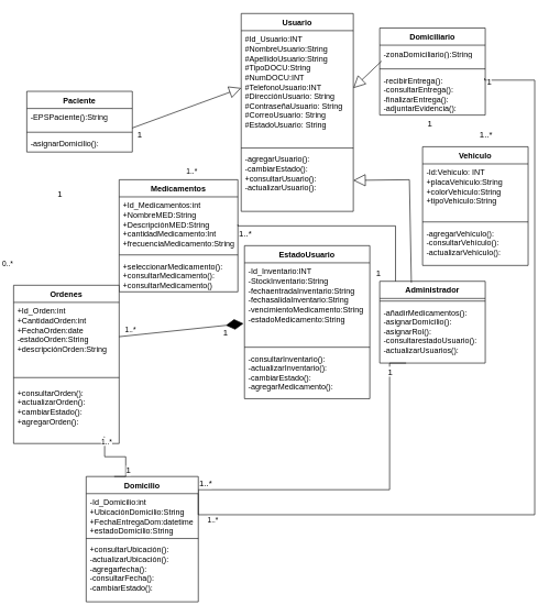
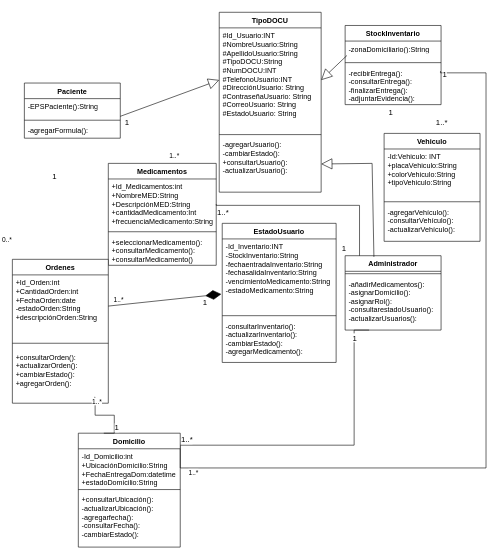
- <mxCell id="2" value="Usuario" style="swimlane;fontStyle=1;align=center;verticalAlign=top;childLayout=stackLayout;horizontal=1;startSize=26;horizontalStack=0;resizeParent=1;resizeParentMax=0;resizeLast=0;collapsible=1;marginBottom=0;whiteSpace=wrap;html=1;" parent="1" vertex="1"><mxGeometry x="365" y="20" width="170" height="300" as="geometry" /></mxCell>
+ <mxCell id="2" value="TipoDOCU" style="swimlane;fontStyle=1;align=center;verticalAlign=top;childLayout=stackLayout;horizontal=1;startSize=26;horizontalStack=0;resizeParent=1;resizeParentMax=0;resizeLast=0;collapsible=1;marginBottom=0;whiteSpace=wrap;html=1;" parent="1" vertex="1"><mxGeometry x="365" y="20" width="170" height="300" as="geometry" /></mxCell>
- <mxCell id="23" value="Domiciliario" style="swimlane;fontStyle=1;align=center;verticalAlign=top;childLayout=stackLayout;horizontal=1;startSize=26;horizontalStack=0;resizeParent=1;resizeParentMax=0;resizeLast=0;collapsible=1;marginBottom=0;whiteSpace=wrap;html=1;" parent="1" vertex="1"><mxGeometry x="575" y="42" width="160" height="132" as="geometry" /></mxCell>
+ <mxCell id="23" value="StockInventario" style="swimlane;fontStyle=1;align=center;verticalAlign=top;childLayout=stackLayout;horizontal=1;startSize=26;horizontalStack=0;resizeParent=1;resizeParentMax=0;resizeLast=0;collapsible=1;marginBottom=0;whiteSpace=wrap;html=1;" parent="1" vertex="1"><mxGeometry x="575" y="42" width="160" height="132" as="geometry" /></mxCell>
- <mxCell id="22" value="-asignarDomicilio():" style="text;strokeColor=none;fillColor=none;align=left;verticalAlign=top;spacingLeft=4;spacingRight=4;overflow=hidden;rotatable=0;points=[[0,0.5],[1,0.5]];portConstraint=eastwest;whiteSpace=wrap;html=1;" parent="19" vertex="1"><mxGeometry y="66" width="160" height="26" as="geometry" /></mxCell>
+ <mxCell id="22" value="-agregarFormula():" style="text;strokeColor=none;fillColor=none;align=left;verticalAlign=top;spacingLeft=4;spacingRight=4;overflow=hidden;rotatable=0;points=[[0,0.5],[1,0.5]];portConstraint=eastwest;whiteSpace=wrap;html=1;" parent="19" vertex="1"><mxGeometry y="66" width="160" height="26" as="geometry" /></mxCell>
